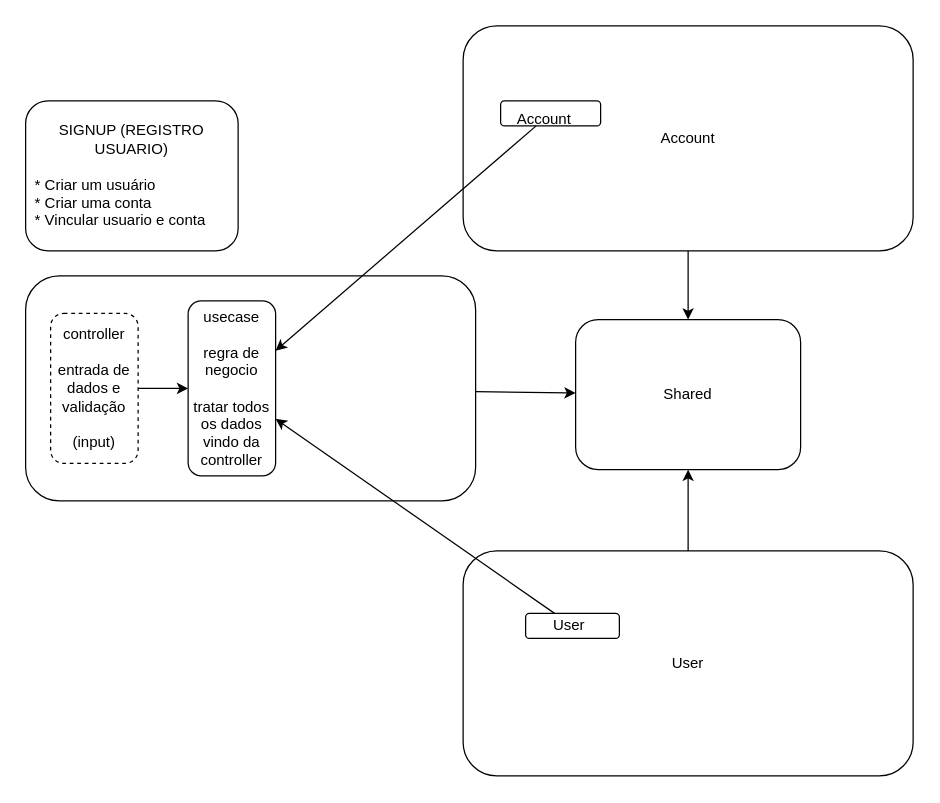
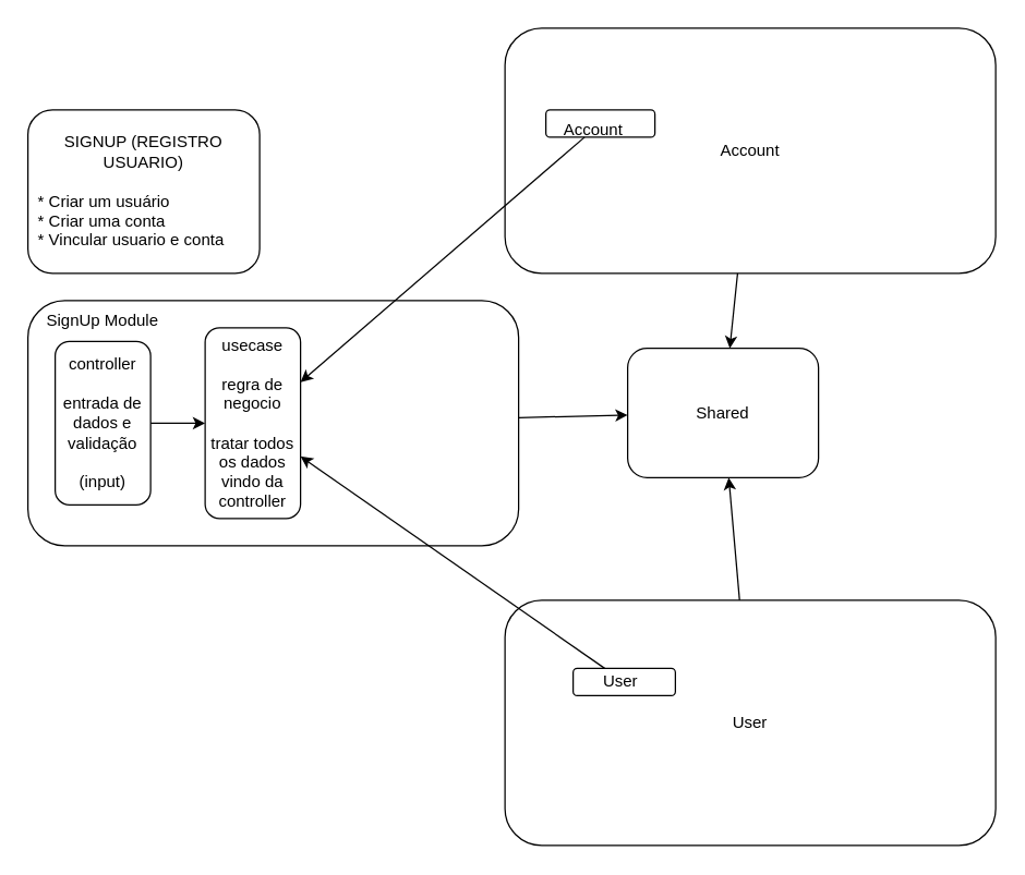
+ <mxCell id="5" value="SignUp Module" style="text;html=1;align=center;verticalAlign=middle;whiteSpace=wrap;rounded=0;" vertex="1" parent="1"><mxGeometry x="20" y="220" width="110" height="30" as="geometry" /></mxCell>
- <mxCell id="9" value="controller&lt;div&gt;&lt;br&gt;&lt;/div&gt;&lt;div&gt;entrada de dados e validação&lt;/div&gt;&lt;div&gt;&lt;br&gt;&lt;/div&gt;&lt;div&gt;(input)&lt;/div&gt;" style="rounded=1;whiteSpace=wrap;html=1;dashed=1;" vertex="1" parent="1"><mxGeometry x="40" y="250" width="70" height="120" as="geometry" /></mxCell>
+ <mxCell id="9" value="controller&lt;div&gt;&lt;br&gt;&lt;/div&gt;&lt;div&gt;entrada de dados e validação&lt;/div&gt;&lt;div&gt;&lt;br&gt;&lt;/div&gt;&lt;div&gt;(input)&lt;/div&gt;" style="rounded=1;whiteSpace=wrap;html=1;" vertex="1" parent="1"><mxGeometry x="40" y="250" width="70" height="120" as="geometry" /></mxCell>
- <mxCell id="19" value="Shared" style="rounded=1;whiteSpace=wrap;html=1;" vertex="1" parent="1"><mxGeometry x="460" y="255" width="180" height="120" as="geometry" /></mxCell>
+ <mxCell id="19" value="Shared" style="rounded=1;whiteSpace=wrap;html=1;" vertex="1" parent="1"><mxGeometry x="460" y="255" width="140" height="95" as="geometry" /></mxCell>
